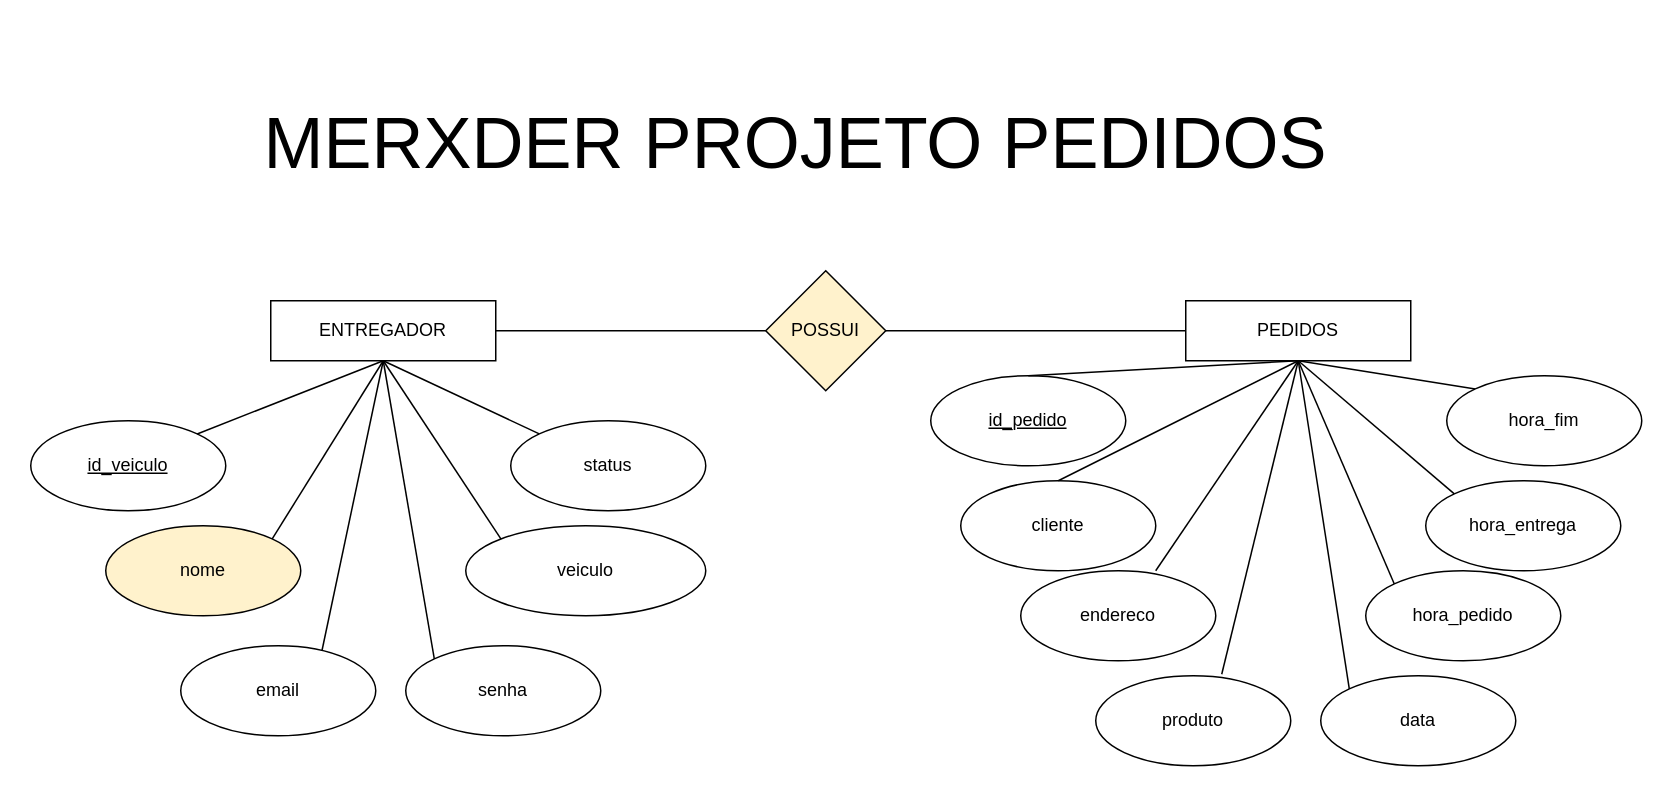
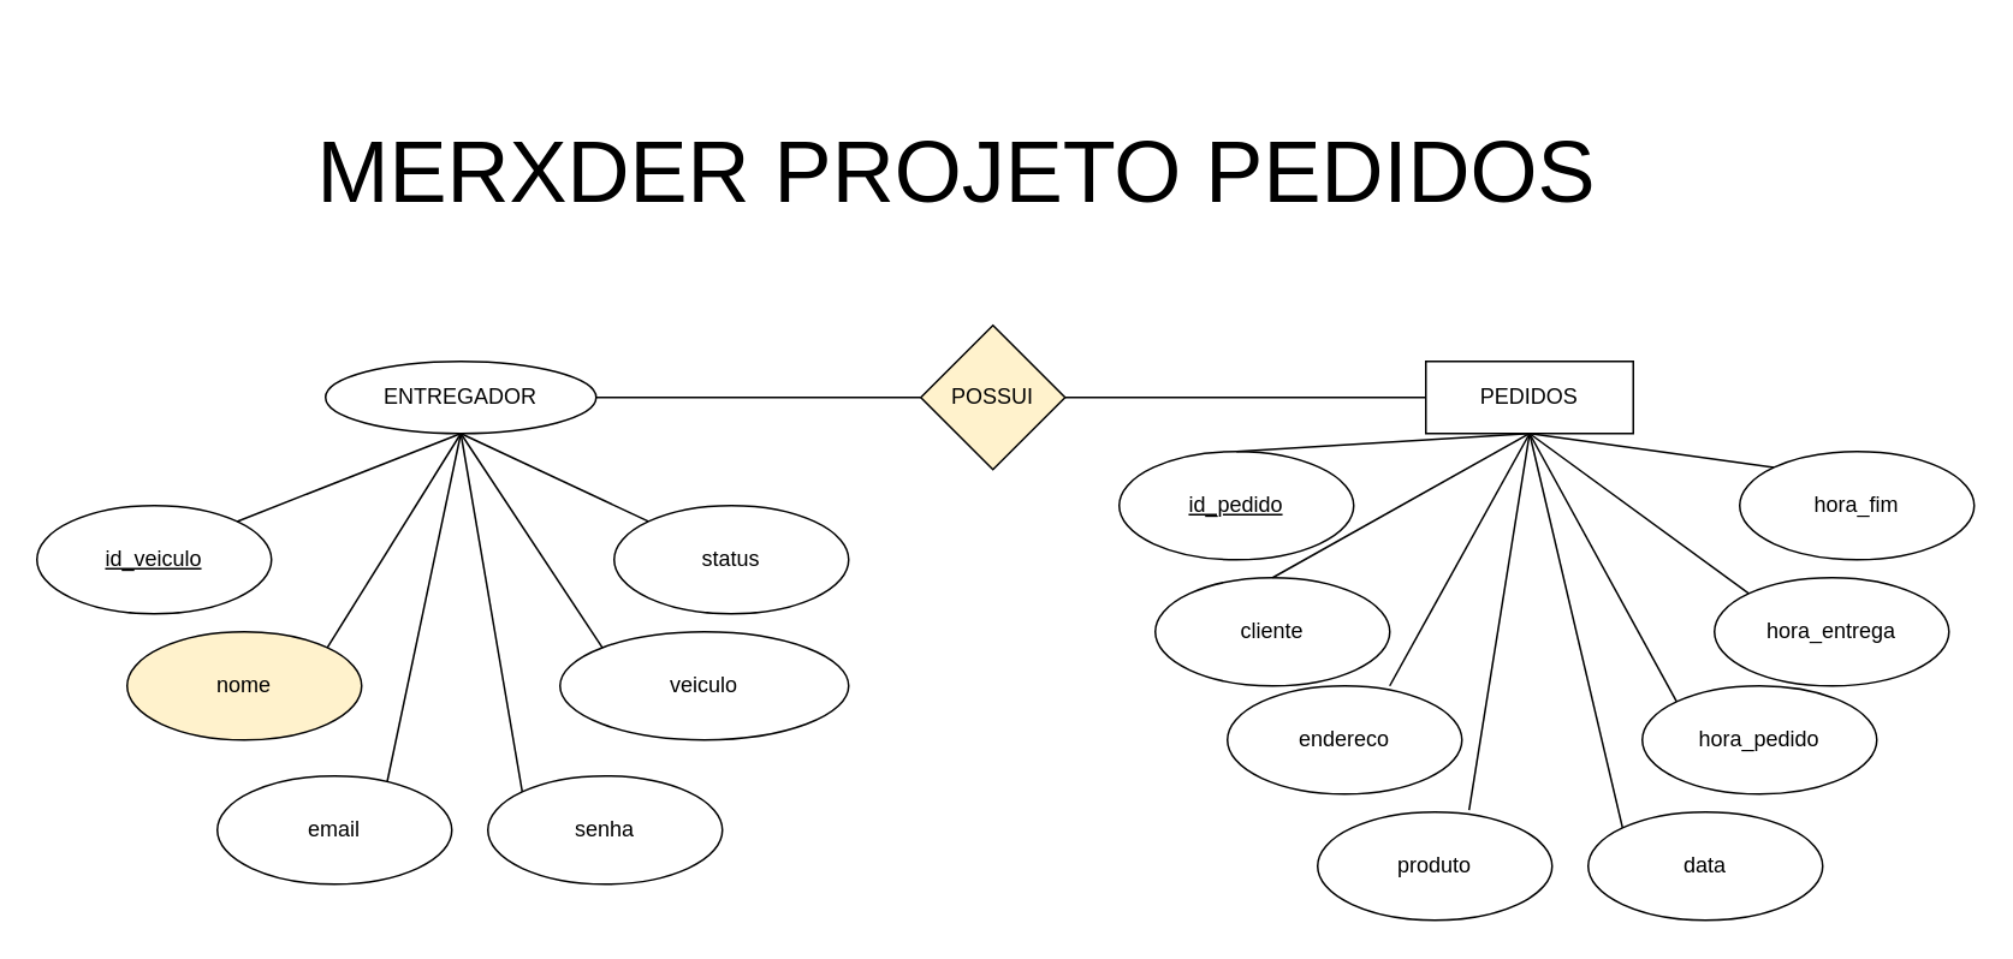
- <mxCell id="2" value="ENTREGADOR" style="rounded=0;whiteSpace=wrap;html=1;" vertex="1" parent="1"><mxGeometry x="180" y="200" width="150" height="40" as="geometry" /></mxCell>
+ <mxCell id="2" value="ENTREGADOR" style="ellipse;whiteSpace=wrap;html=1;" vertex="1" parent="1"><mxGeometry x="180" y="200" width="150" height="40" as="geometry" /></mxCell>
- <mxCell id="5" value="PEDIDOS" style="rounded=0;whiteSpace=wrap;html=1;" vertex="1" parent="1"><mxGeometry x="790" y="200" width="150" height="40" as="geometry" /></mxCell>
+ <mxCell id="5" value="PEDIDOS" style="rounded=0;whiteSpace=wrap;html=1;" vertex="1" parent="1"><mxGeometry x="790" y="200" width="115" height="40" as="geometry" /></mxCell>
